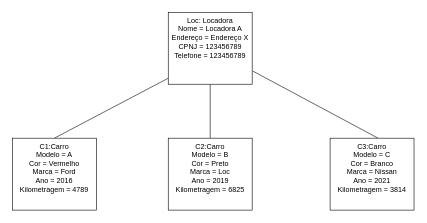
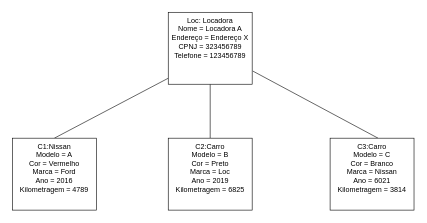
- <mxCell id="5" value="Loc: Locadora&lt;br&gt;Nome = Locadora A&lt;br&gt;Endereço = Endereço X&lt;br&gt;CPNJ = 123456789&lt;br&gt;Telefone = 123456789" style="rounded=0;whiteSpace=wrap;html=1;verticalAlign=top;" vertex="1" parent="1"><mxGeometry x="280" y="20" width="140" height="120" as="geometry" /></mxCell>
+ <mxCell id="5" value="Loc: Locadora&lt;br&gt;Nome = Locadora A&lt;br&gt;Endereço = Endereço X&lt;br&gt;CPNJ = 323456789&lt;br&gt;Telefone = 123456789" style="rounded=0;whiteSpace=wrap;html=1;verticalAlign=top;" vertex="1" parent="1"><mxGeometry x="280" y="20" width="140" height="120" as="geometry" /></mxCell>
- <mxCell id="6" value="C1:Carro&lt;br&gt;Modelo = A&lt;br&gt;Cor = Vermelho&lt;br&gt;Marca = Ford&lt;br&gt;Ano = 2016&lt;br&gt;Kilometragem = 4789" style="rounded=0;whiteSpace=wrap;html=1;verticalAlign=top;" vertex="1" parent="1"><mxGeometry x="20" y="230" width="140" height="120" as="geometry" /></mxCell>
+ <mxCell id="6" value="C1:Nissan&lt;br&gt;Modelo = A&lt;br&gt;Cor = Vermelho&lt;br&gt;Marca = Ford&lt;br&gt;Ano = 2016&lt;br&gt;Kilometragem = 4789" style="rounded=0;whiteSpace=wrap;html=1;verticalAlign=top;" vertex="1" parent="1"><mxGeometry x="20" y="230" width="140" height="120" as="geometry" /></mxCell>
- <mxCell id="8" value="C3:Carro&lt;br&gt;Modelo = C&lt;br&gt;Cor = Branco&lt;br&gt;Marca = Nissan&lt;br&gt;Ano = 2021&lt;br&gt;Kilometragem = 3814" style="rounded=0;whiteSpace=wrap;html=1;verticalAlign=top;" vertex="1" parent="1"><mxGeometry x="550" y="230" width="140" height="120" as="geometry" /></mxCell>
+ <mxCell id="8" value="C3:Carro&lt;br&gt;Modelo = C&lt;br&gt;Cor = Branco&lt;br&gt;Marca = Nissan&lt;br&gt;Ano = 6021&lt;br&gt;Kilometragem = 3814" style="rounded=0;whiteSpace=wrap;html=1;verticalAlign=top;" vertex="1" parent="1"><mxGeometry x="550" y="230" width="140" height="120" as="geometry" /></mxCell>
